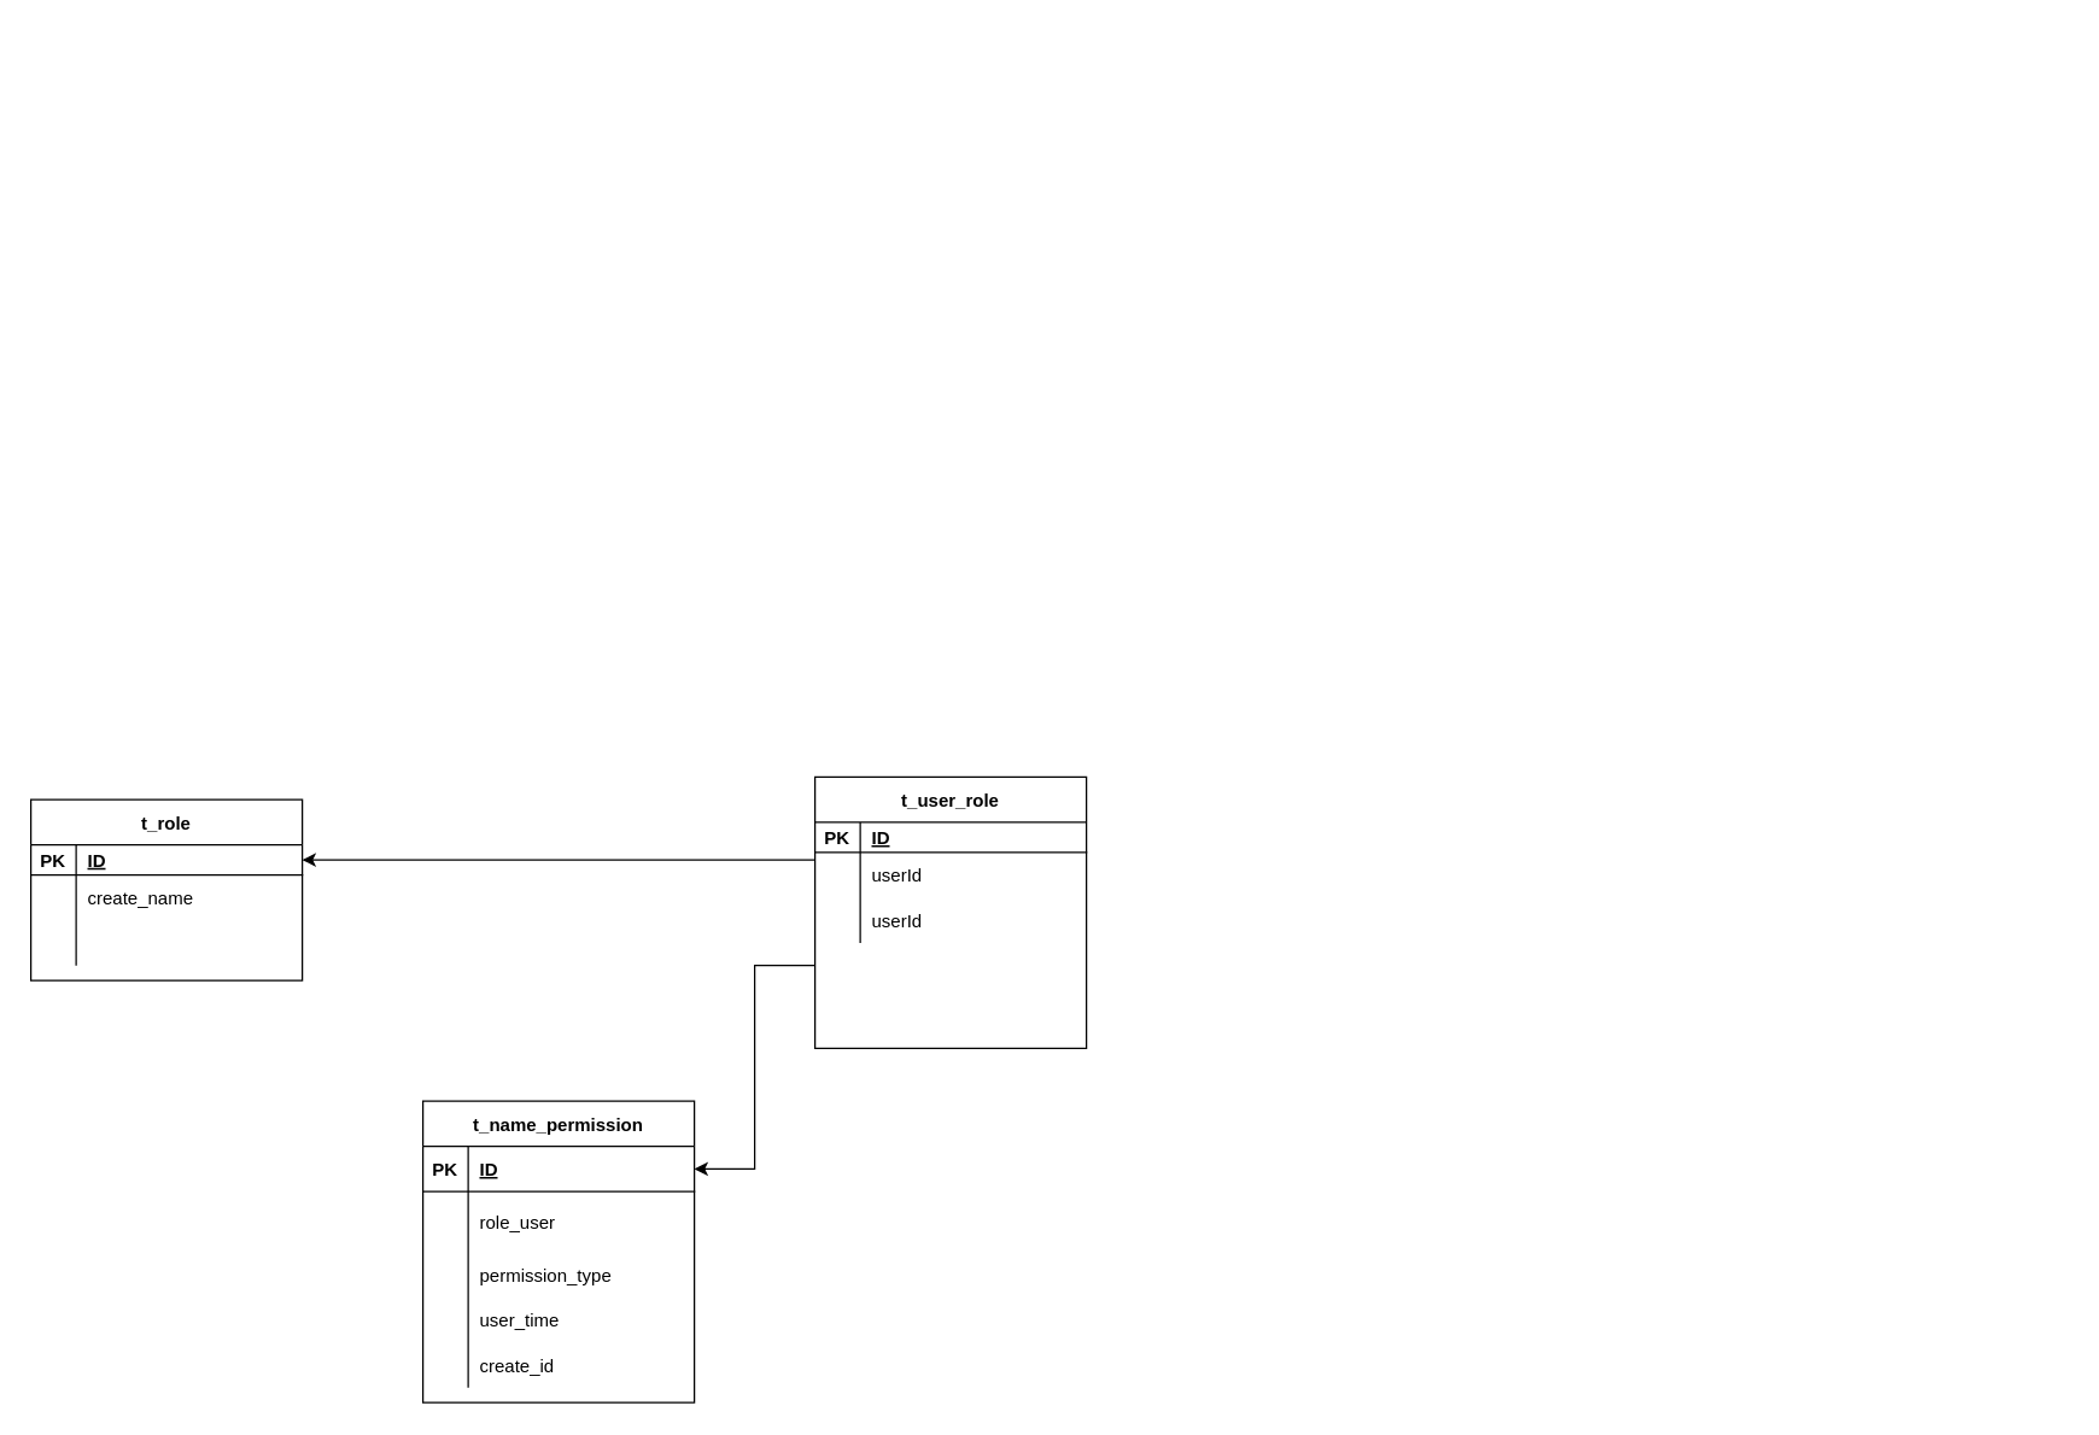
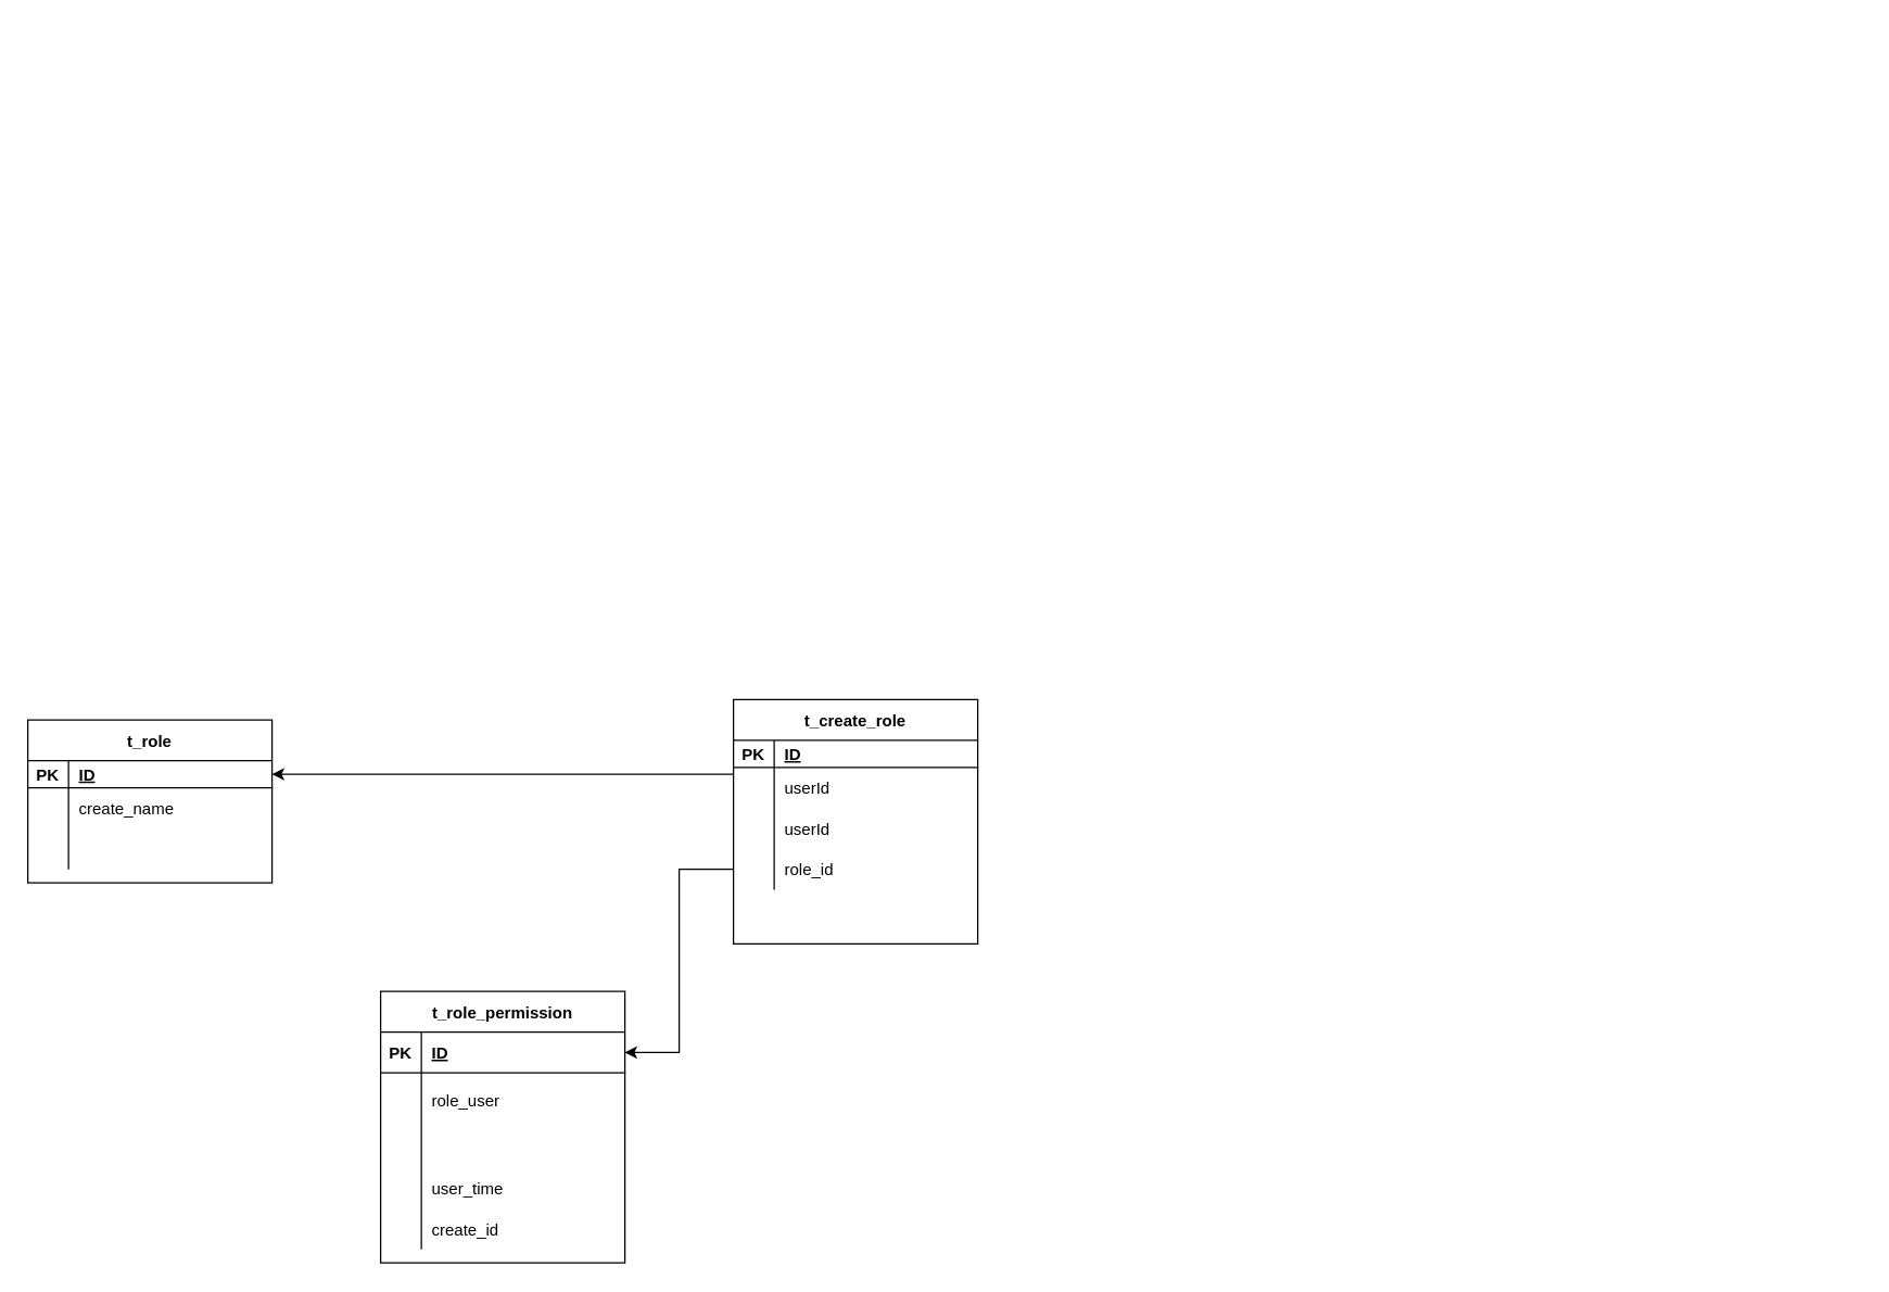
- <mxCell id="19" value="t_user_role" style="shape=table;startSize=30;container=1;collapsible=1;childLayout=tableLayout;fixedRows=1;rowLines=0;fontStyle=1;align=center;resizeLast=1;" vertex="1" parent="1"><mxGeometry x="540" y="515" width="180" height="180" as="geometry" /></mxCell>
+ <mxCell id="19" value="t_create_role" style="shape=table;startSize=30;container=1;collapsible=1;childLayout=tableLayout;fixedRows=1;rowLines=0;fontStyle=1;align=center;resizeLast=1;" vertex="1" parent="1"><mxGeometry x="540" y="515" width="180" height="180" as="geometry" /></mxCell>
+ <mxCell id="31" value="role_id" style="shape=partialRectangle;connectable=0;fillColor=none;top=0;left=0;bottom=0;right=0;align=left;spacingLeft=6;overflow=hidden;" vertex="1" parent="29"><mxGeometry x="30" width="150" height="30" as="geometry"><mxRectangle width="150" height="30" as="alternateBounds" /></mxGeometry></mxCell>
- <mxCell id="3" value="&#10;t_name_permission&#10;" style="shape=table;startSize=30;container=1;collapsible=1;childLayout=tableLayout;fixedRows=1;rowLines=0;fontStyle=1;align=center;resizeLast=1;" parent="1" vertex="1"><mxGeometry x="280" y="730" width="180" height="200" as="geometry" /></mxCell>
+ <mxCell id="3" value="&#10;t_role_permission&#10;" style="shape=table;startSize=30;container=1;collapsible=1;childLayout=tableLayout;fixedRows=1;rowLines=0;fontStyle=1;align=center;resizeLast=1;" parent="1" vertex="1"><mxGeometry x="280" y="730" width="180" height="200" as="geometry" /></mxCell>
- <mxCell id="12" value="permission_type" style="shape=partialRectangle;connectable=0;fillColor=none;top=0;left=0;bottom=0;right=0;align=left;spacingLeft=6;overflow=hidden;" parent="10" vertex="1"><mxGeometry x="30" width="150" height="30" as="geometry"><mxRectangle width="150" height="30" as="alternateBounds" /></mxGeometry></mxCell>
